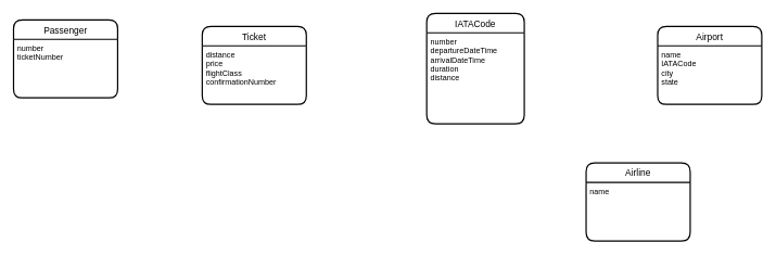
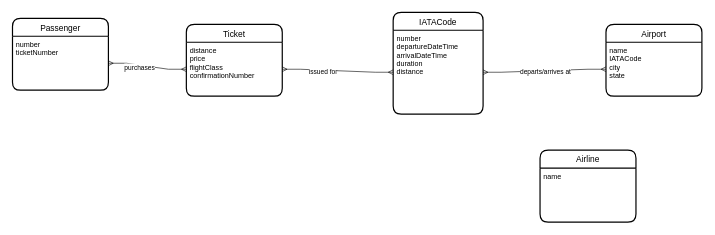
+ <mxCell id="14" value="" style="edgeStyle=entityRelationEdgeStyle;fontSize=12;html=1;endArrow=ERmany;startArrow=ERmany;rounded=0;" edge="1" parent="1" source="7" target="13"><mxGeometry width="100" height="100" relative="1" as="geometry"><mxPoint x="20" y="-10" as="sourcePoint" /><mxPoint x="140" y="-90" as="targetPoint" /></mxGeometry></mxCell>
+ <mxCell id="15" value="purchases" style="edgeLabel;html=1;align=center;verticalAlign=middle;resizable=0;points=[];" vertex="1" connectable="0" parent="14"><mxGeometry x="-0.211" y="-3" relative="1" as="geometry"><mxPoint as="offset" /></mxGeometry></mxCell>
+ <mxCell id="16" value="" style="edgeStyle=entityRelationEdgeStyle;fontSize=12;html=1;endArrow=ERmany;startArrow=ERmany;rounded=0;" edge="1" parent="1" source="13" target="3"><mxGeometry width="100" height="100" relative="1" as="geometry"><mxPoint x="500" y="140" as="sourcePoint" /><mxPoint x="600" y="40" as="targetPoint" /></mxGeometry></mxCell>
+ <mxCell id="17" value="issued for" style="edgeLabel;html=1;align=center;verticalAlign=middle;resizable=0;points=[];" vertex="1" connectable="0" parent="16"><mxGeometry x="-0.26" y="-2" relative="1" as="geometry"><mxPoint as="offset" /></mxGeometry></mxCell>
+ <mxCell id="10" value="" style="edgeStyle=entityRelationEdgeStyle;fontSize=12;html=1;endArrow=ERmany;startArrow=ERmany;rounded=0;" edge="1" parent="1" source="9" target="3"><mxGeometry width="100" height="100" relative="1" as="geometry"><mxPoint x="495" y="330" as="sourcePoint" /><mxPoint x="595" y="230" as="targetPoint" /></mxGeometry></mxCell>
+ <mxCell id="11" value="departs/arrives at" style="edgeLabel;html=1;align=center;verticalAlign=middle;resizable=0;points=[];" vertex="1" connectable="0" parent="10"><mxGeometry x="-0.005" y="2" relative="1" as="geometry"><mxPoint as="offset" /></mxGeometry></mxCell>
